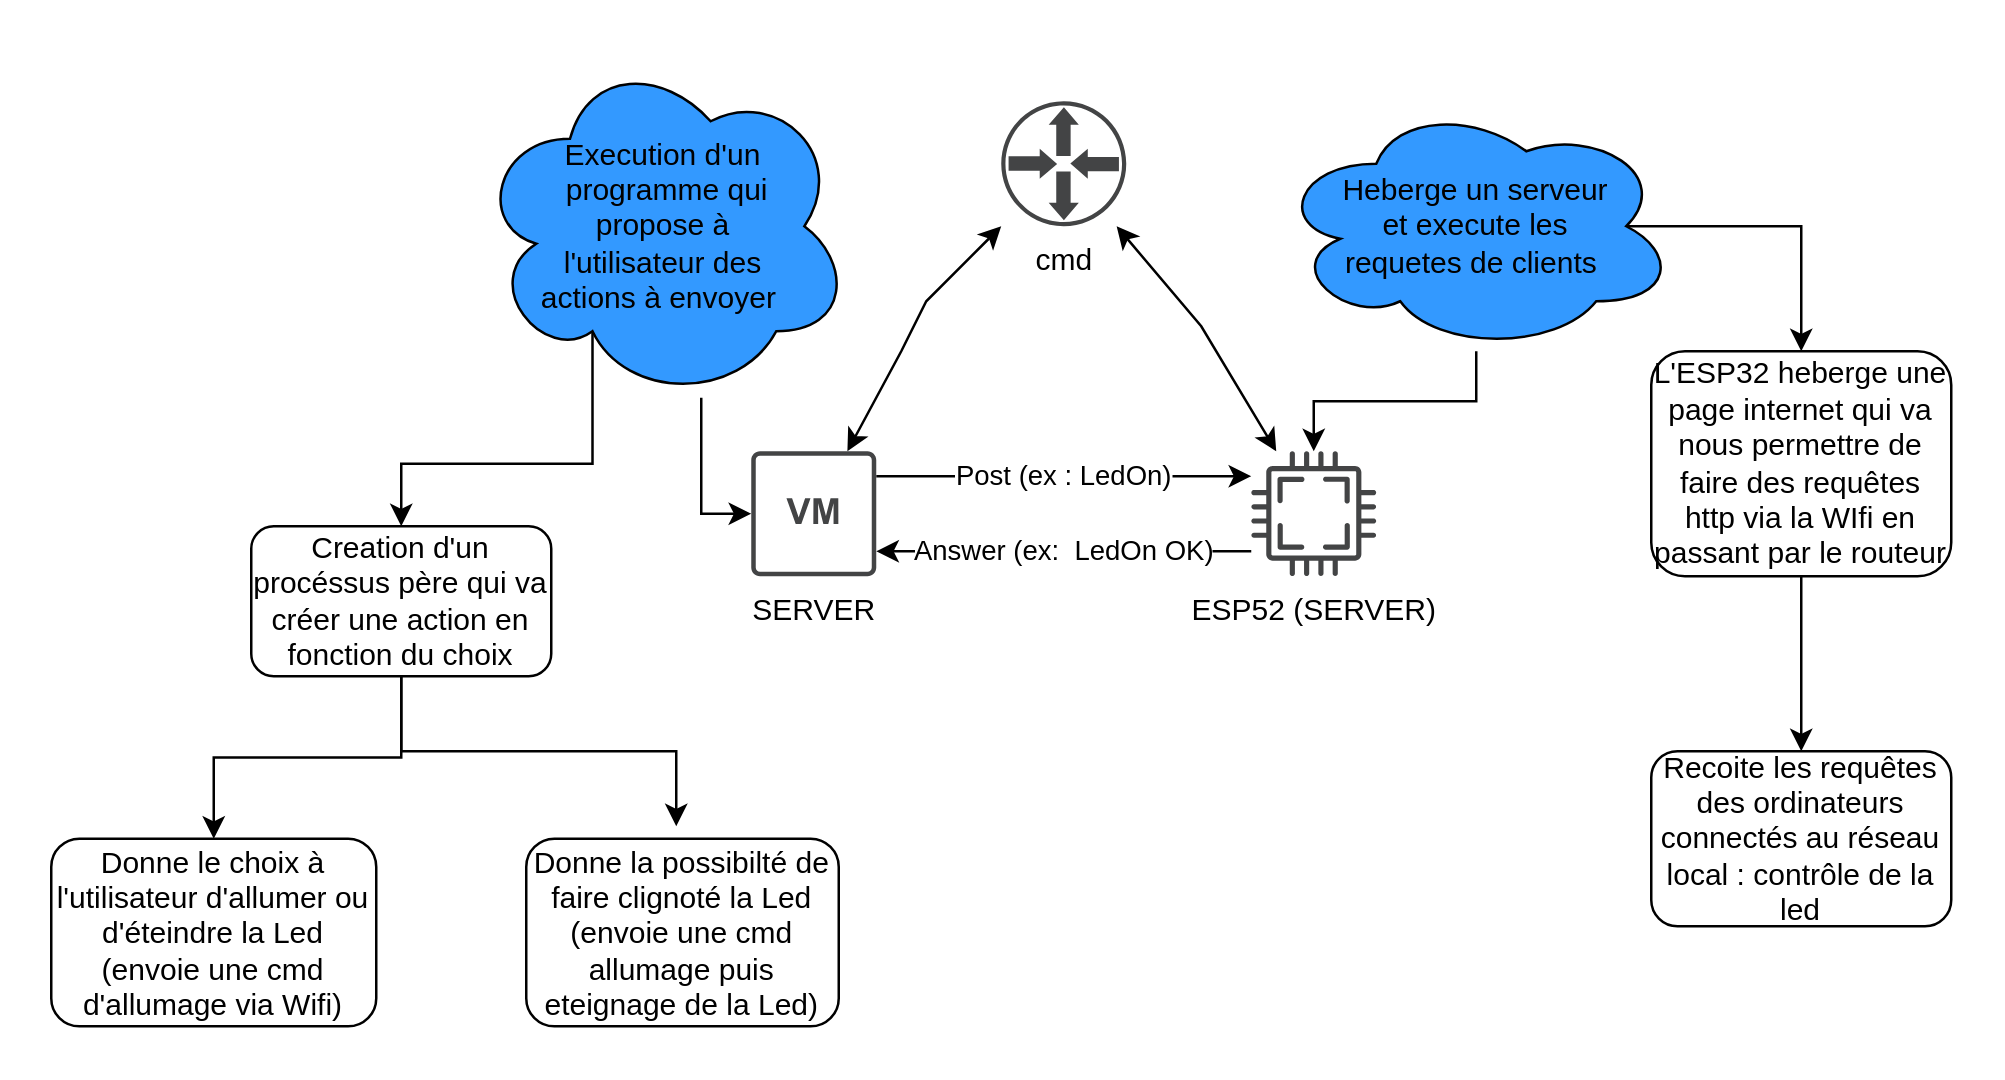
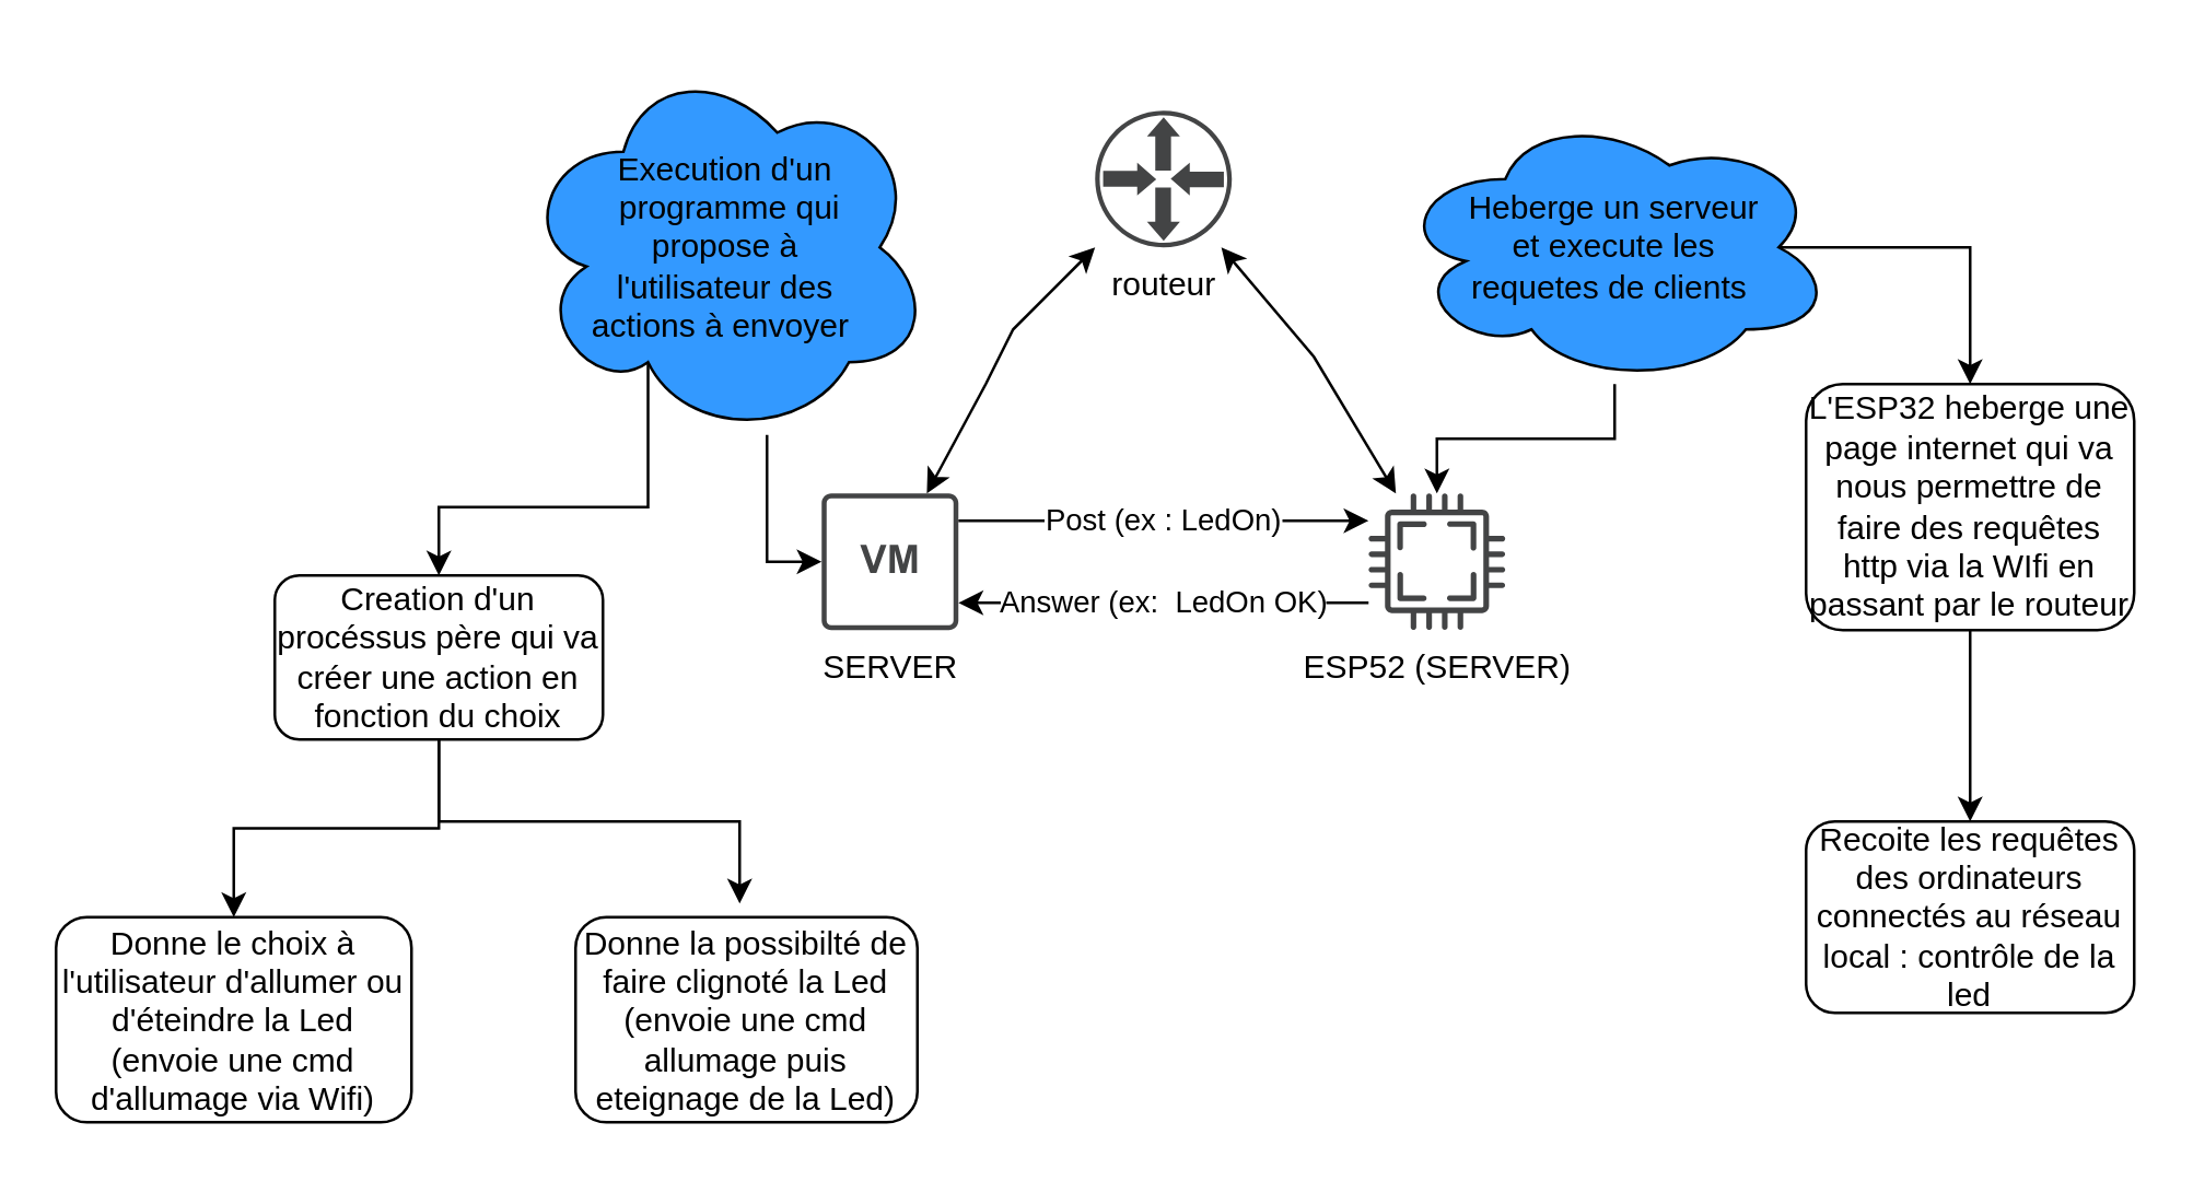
- <mxCell id="6" value="cmd" style="sketch=0;pointerEvents=1;shadow=0;dashed=0;html=1;strokeColor=none;fillColor=#434445;aspect=fixed;labelPosition=center;verticalLabelPosition=bottom;verticalAlign=top;align=center;outlineConnect=0;shape=mxgraph.vvd.physical_upstream_router;" parent="1" vertex="1"><mxGeometry x="400" y="40" width="50" height="50" as="geometry" /></mxCell>
+ <mxCell id="6" value="routeur" style="sketch=0;pointerEvents=1;shadow=0;dashed=0;html=1;strokeColor=none;fillColor=#434445;aspect=fixed;labelPosition=center;verticalLabelPosition=bottom;verticalAlign=top;align=center;outlineConnect=0;shape=mxgraph.vvd.physical_upstream_router;" parent="1" vertex="1"><mxGeometry x="400" y="40" width="50" height="50" as="geometry" /></mxCell>
